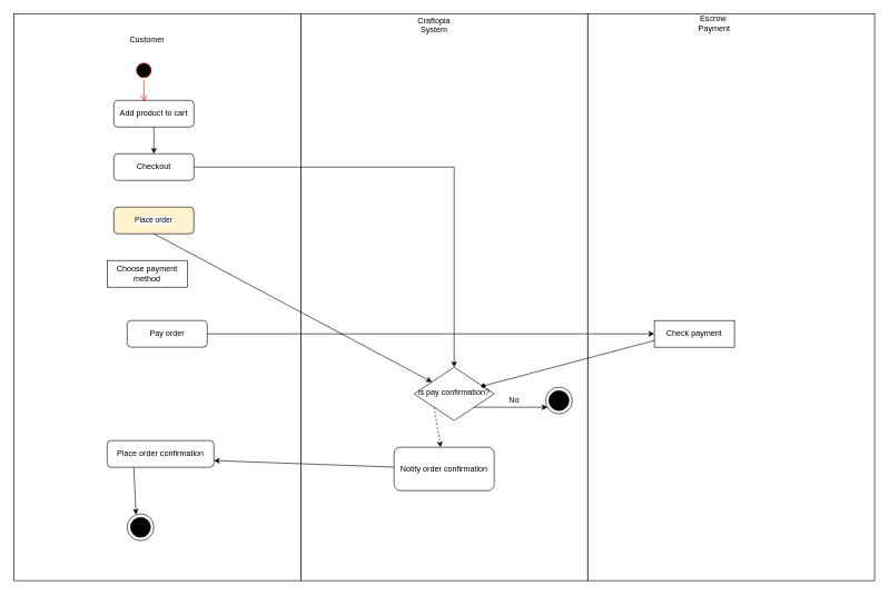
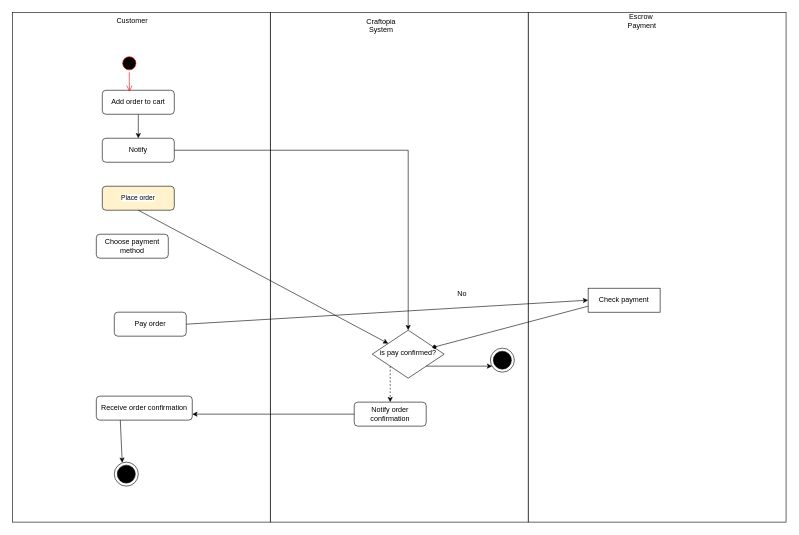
- <mxCell id="7" value="Craftopia System&lt;div&gt;&lt;br&gt;&lt;/div&gt;" style="text;html=1;align=center;verticalAlign=middle;whiteSpace=wrap;rounded=0;" parent="1" vertex="1"><mxGeometry x="620" y="30" width="60" height="30" as="geometry" /></mxCell>
+ <mxCell id="7" value="Craftopia System&lt;div&gt;&lt;br&gt;&lt;/div&gt;" style="text;html=1;align=center;verticalAlign=middle;whiteSpace=wrap;rounded=0;" parent="1" vertex="1"><mxGeometry x="605" y="35" width="60" height="30" as="geometry" /></mxCell>
- <mxCell id="8" value="Customer" style="text;html=1;align=center;verticalAlign=middle;whiteSpace=wrap;rounded=0;" parent="1" vertex="1"><mxGeometry x="190" y="45" width="60" height="30" as="geometry" /></mxCell>
+ <mxCell id="8" value="Customer" style="text;html=1;align=center;verticalAlign=middle;whiteSpace=wrap;rounded=0;" parent="1" vertex="1"><mxGeometry x="190" y="20" width="60" height="30" as="geometry" /></mxCell>
- <mxCell id="6" value="Add product to cart" style="rounded=1;whiteSpace=wrap;html=1;fontSize=12;glass=0;strokeWidth=1;shadow=0;" parent="1" vertex="1"><mxGeometry x="170" y="150" width="120" height="40" as="geometry" /></mxCell>
+ <mxCell id="6" value="Add order to cart" style="rounded=1;whiteSpace=wrap;html=1;fontSize=12;glass=0;strokeWidth=1;shadow=0;" parent="1" vertex="1"><mxGeometry x="170" y="150" width="120" height="40" as="geometry" /></mxCell>
- <mxCell id="31" value="Checkout" style="rounded=1;whiteSpace=wrap;html=1;fontSize=12;glass=0;strokeWidth=1;shadow=0;" vertex="1" parent="1"><mxGeometry x="170" y="230" width="120" height="40" as="geometry" /></mxCell>
+ <mxCell id="31" value="Notify" style="rounded=1;whiteSpace=wrap;html=1;fontSize=12;glass=0;strokeWidth=1;shadow=0;" vertex="1" parent="1"><mxGeometry x="170" y="230" width="120" height="40" as="geometry" /></mxCell>
- <mxCell id="21" value="Choose payment method" style="whiteSpace=wrap;html=1;fontSize=12;glass=0;strokeWidth=1;shadow=0;rounded=0;" parent="1" vertex="1"><mxGeometry x="160" y="390" width="120" height="40" as="geometry" /></mxCell>
+ <mxCell id="21" value="Choose payment method" style="rounded=1;whiteSpace=wrap;html=1;fontSize=12;glass=0;strokeWidth=1;shadow=0;" parent="1" vertex="1"><mxGeometry x="160" y="390" width="120" height="40" as="geometry" /></mxCell>
- <mxCell id="16" value="Pay order" style="rounded=1;whiteSpace=wrap;html=1;fontSize=12;glass=0;strokeWidth=1;shadow=0;" parent="1" vertex="1"><mxGeometry x="190" y="480" width="120" height="40" as="geometry" /></mxCell>
+ <mxCell id="16" value="Pay order" style="rounded=1;whiteSpace=wrap;html=1;fontSize=12;glass=0;strokeWidth=1;shadow=0;" parent="1" vertex="1"><mxGeometry x="190" y="520" width="120" height="40" as="geometry" /></mxCell>
- <mxCell id="18" value="is pay confirmation&lt;span style=&quot;background-color: initial;&quot;&gt;?&lt;/span&gt;" style="rhombus;whiteSpace=wrap;html=1;shadow=0;fontFamily=Helvetica;fontSize=12;align=center;strokeWidth=1;spacing=6;spacingTop=-4;" parent="1" vertex="1"><mxGeometry x="620" y="550" width="120" height="80" as="geometry" /></mxCell>
+ <mxCell id="18" value="is pay confirmed&lt;span style=&quot;background-color: initial;&quot;&gt;?&lt;/span&gt;" style="rhombus;whiteSpace=wrap;html=1;shadow=0;fontFamily=Helvetica;fontSize=12;align=center;strokeWidth=1;spacing=6;spacingTop=-4;" parent="1" vertex="1"><mxGeometry x="620" y="550" width="120" height="80" as="geometry" /></mxCell>
- <mxCell id="26" value="No" style="text;html=1;align=center;verticalAlign=middle;whiteSpace=wrap;rounded=0;" parent="1" vertex="1"><mxGeometry x="740" y="585" width="60" height="30" as="geometry" /></mxCell>
+ <mxCell id="26" value="No" style="text;html=1;align=center;verticalAlign=middle;whiteSpace=wrap;rounded=0;" parent="1" vertex="1"><mxGeometry x="740" y="475" width="60" height="30" as="geometry" /></mxCell>
- <mxCell id="12" value="Place order confirmation" style="rounded=1;whiteSpace=wrap;html=1;fontSize=12;glass=0;strokeWidth=1;shadow=0;" parent="1" vertex="1"><mxGeometry x="160" y="660" width="160" height="40" as="geometry" /></mxCell>
+ <mxCell id="12" value="Receive order confirmation" style="rounded=1;whiteSpace=wrap;html=1;fontSize=12;glass=0;strokeWidth=1;shadow=0;" parent="1" vertex="1"><mxGeometry x="160" y="660" width="160" height="40" as="geometry" /></mxCell>
- <mxCell id="28" value="Notify order confirmation" style="rounded=1;whiteSpace=wrap;html=1;fontSize=12;glass=0;strokeWidth=1;shadow=0;" parent="1" vertex="1"><mxGeometry x="590" y="670" width="150" height="65" as="geometry" /></mxCell>
+ <mxCell id="28" value="Notify order confirmation" style="rounded=1;whiteSpace=wrap;html=1;fontSize=12;glass=0;strokeWidth=1;shadow=0;" parent="1" vertex="1"><mxGeometry x="590" y="670" width="120" height="40" as="geometry" /></mxCell>
